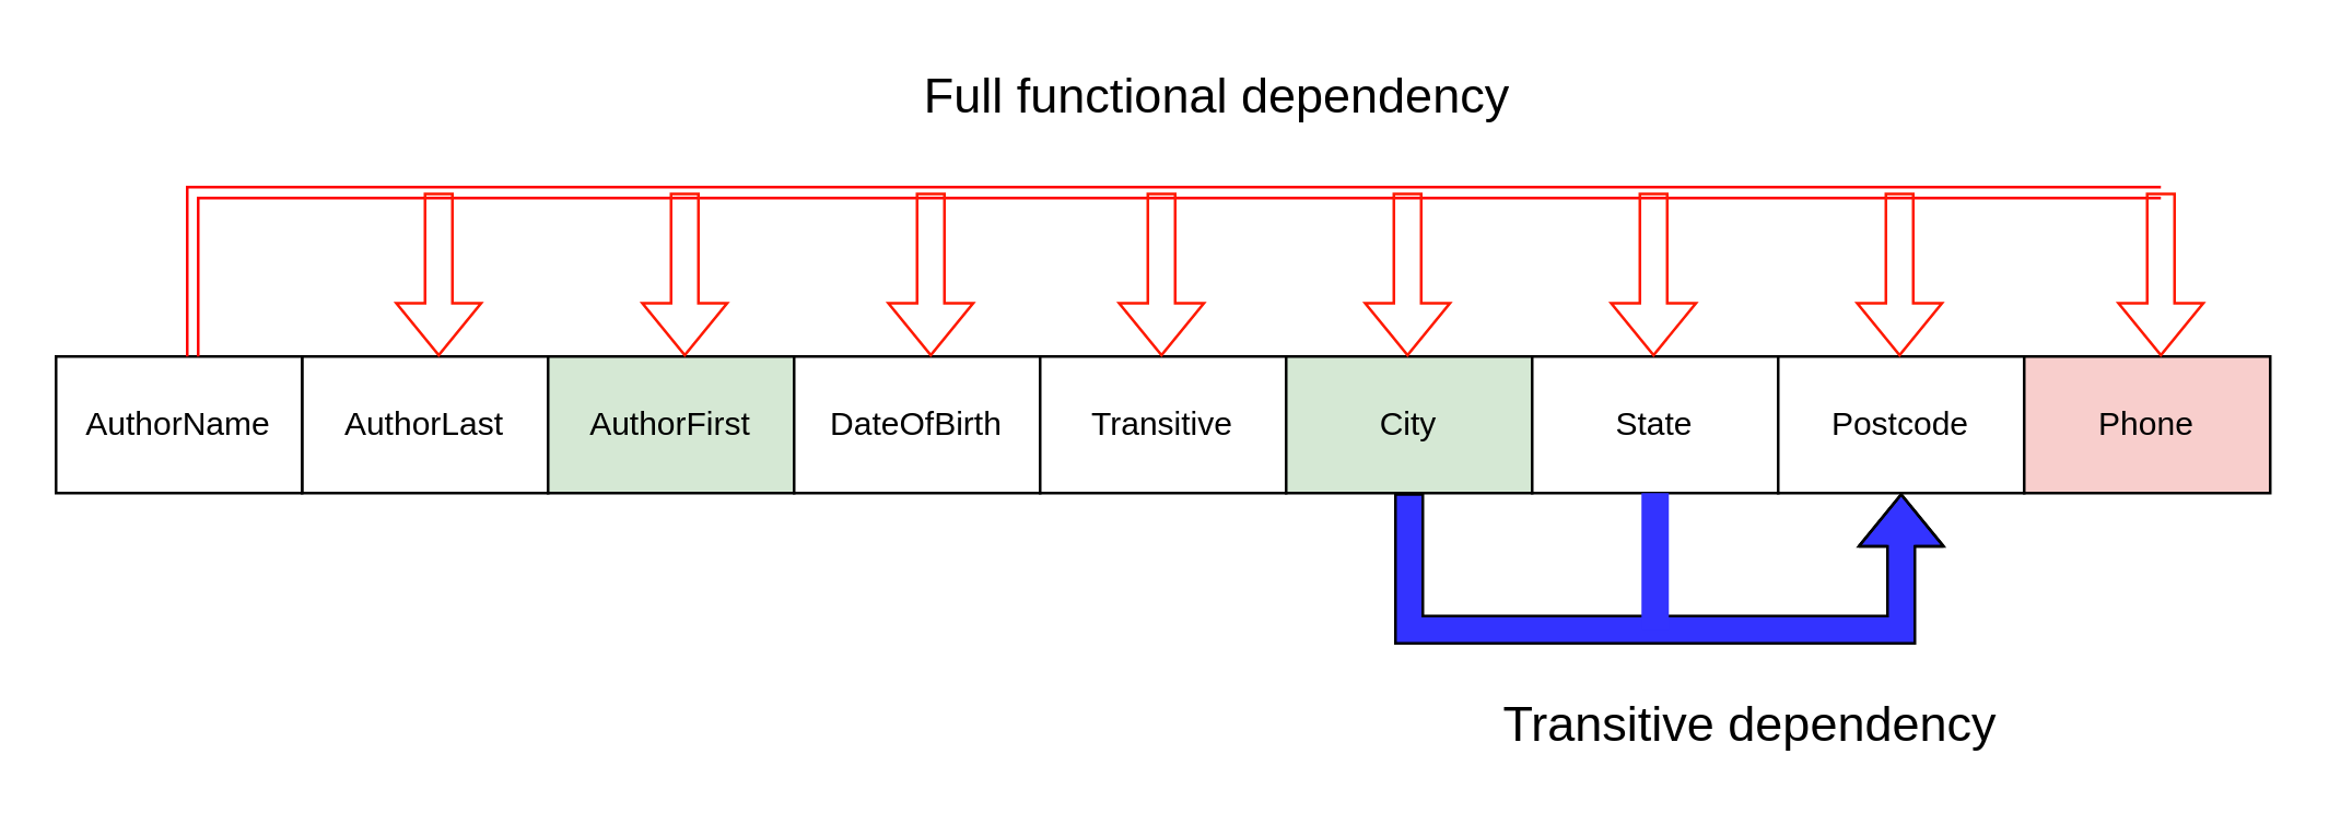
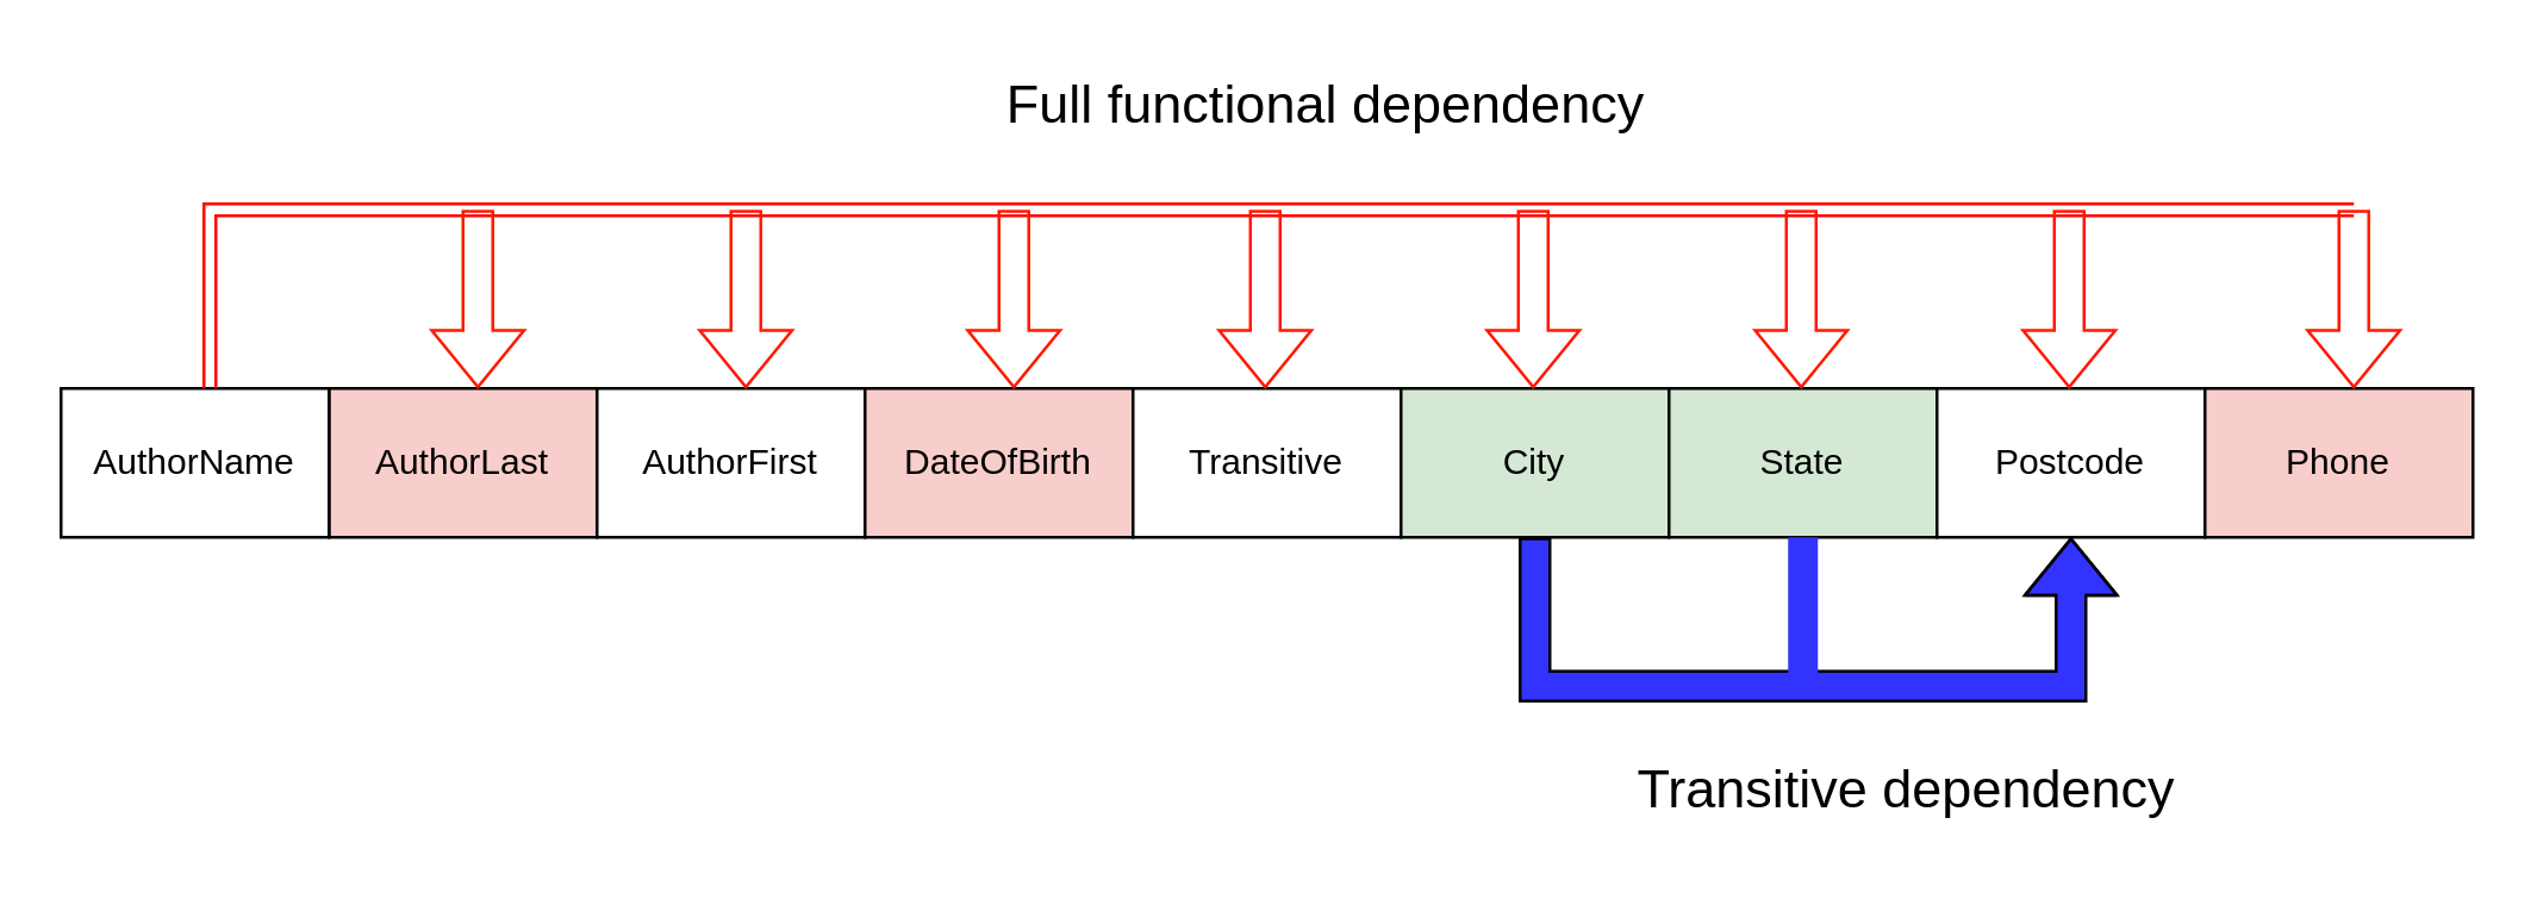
- <mxCell id="2" value="AuthorLast" style="rounded=0;whiteSpace=wrap;html=1;" vertex="1" parent="1"><mxGeometry x="110" y="130" width="90" height="50" as="geometry" /></mxCell>
+ <mxCell id="2" value="AuthorLast" style="rounded=0;whiteSpace=wrap;html=1;fillColor=#f8cecc;" vertex="1" parent="1"><mxGeometry x="110" y="130" width="90" height="50" as="geometry" /></mxCell>
- <mxCell id="3" value="AuthorFirst" style="rounded=0;whiteSpace=wrap;html=1;fillColor=#d5e8d4;" vertex="1" parent="1"><mxGeometry x="200" y="130" width="90" height="50" as="geometry" /></mxCell>
+ <mxCell id="3" value="AuthorFirst" style="rounded=0;whiteSpace=wrap;html=1;" vertex="1" parent="1"><mxGeometry x="200" y="130" width="90" height="50" as="geometry" /></mxCell>
- <mxCell id="4" value="DateOfBirth" style="rounded=0;whiteSpace=wrap;html=1;" vertex="1" parent="1"><mxGeometry x="290" y="130" width="90" height="50" as="geometry" /></mxCell>
+ <mxCell id="4" value="DateOfBirth" style="rounded=0;whiteSpace=wrap;html=1;fillColor=#f8cecc;" vertex="1" parent="1"><mxGeometry x="290" y="130" width="90" height="50" as="geometry" /></mxCell>
- <mxCell id="7" value="State" style="rounded=0;whiteSpace=wrap;html=1;" vertex="1" parent="1"><mxGeometry x="560" y="130" width="90" height="50" as="geometry" /></mxCell>
+ <mxCell id="7" value="State" style="rounded=0;whiteSpace=wrap;html=1;fillColor=#d5e8d4;" vertex="1" parent="1"><mxGeometry x="560" y="130" width="90" height="50" as="geometry" /></mxCell>
